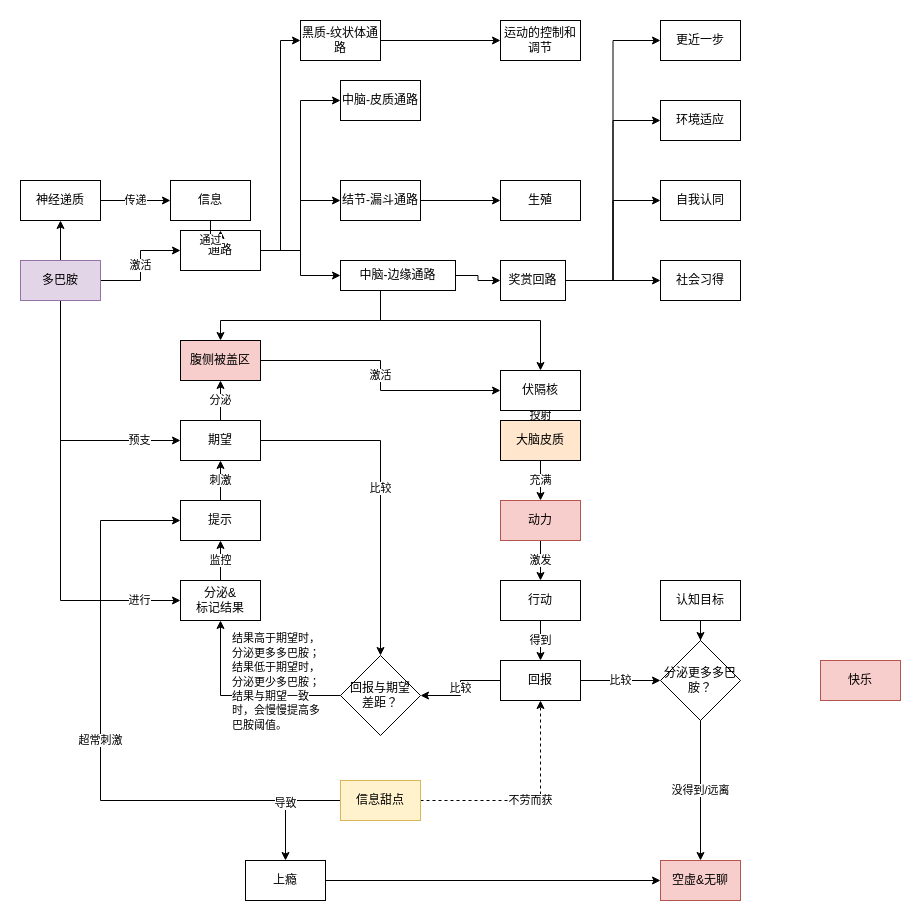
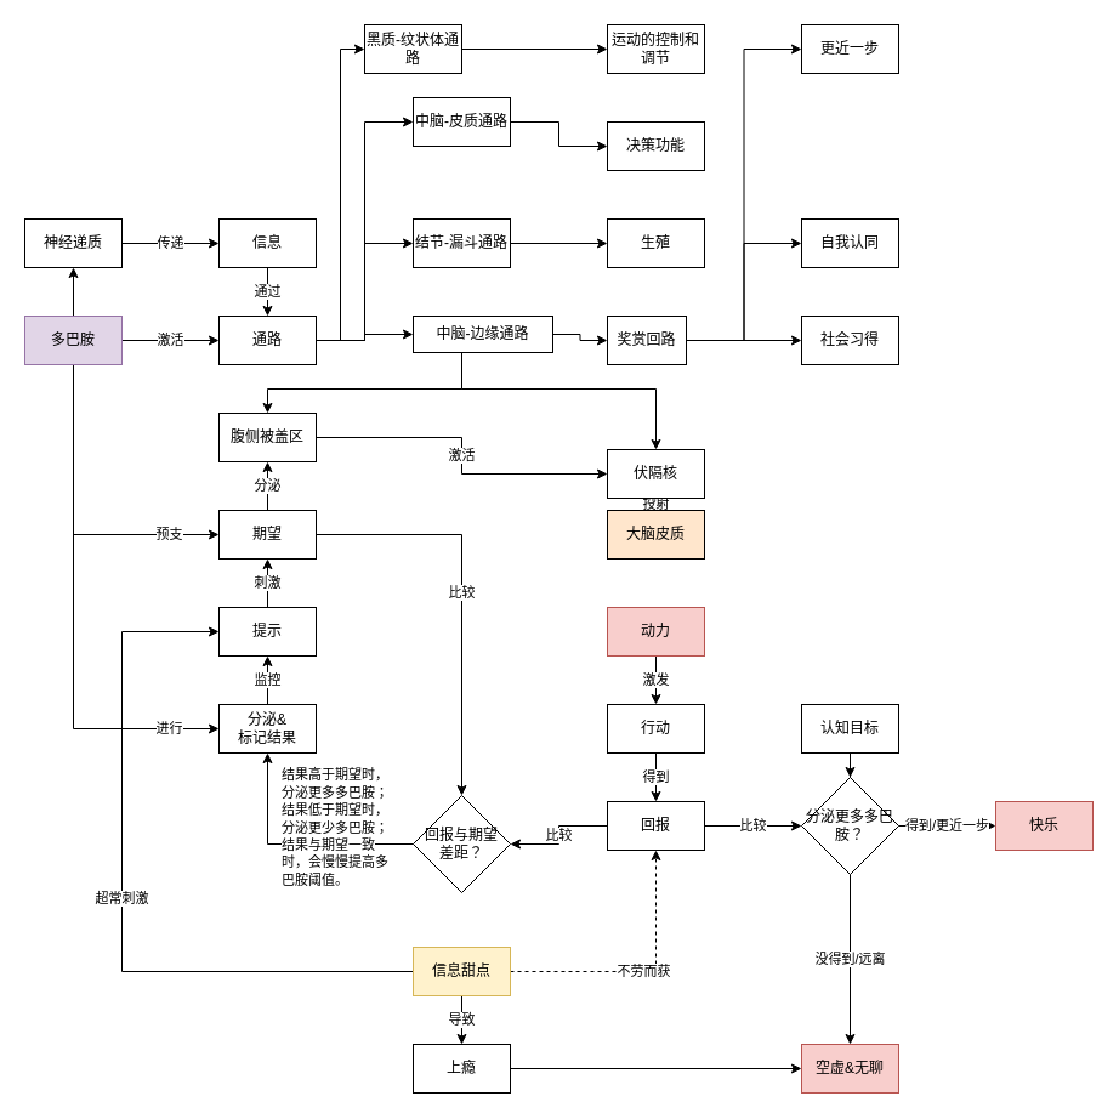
+ <mxCell id="20" value="" style="edgeStyle=orthogonalEdgeStyle;rounded=0;orthogonalLoop=1;jettySize=auto;html=1;" edge="1" parent="1" source="21" target="29"><mxGeometry relative="1" as="geometry" /></mxCell>
+ <mxCell id="29" value="决策功能" style="rounded=0;whiteSpace=wrap;html=1;" vertex="1" parent="1"><mxGeometry x="500" y="100" width="80" height="40" as="geometry" /></mxCell>
- <mxCell id="32" style="edgeStyle=orthogonalEdgeStyle;rounded=0;orthogonalLoop=1;jettySize=auto;html=1;entryX=0;entryY=0.5;entryDx=0;entryDy=0;" edge="1" parent="1" source="35" target="52"><mxGeometry relative="1" as="geometry" /></mxCell>
- <mxCell id="52" value="环境适应" style="rounded=0;whiteSpace=wrap;html=1;" vertex="1" parent="1"><mxGeometry x="660" y="100" width="80" height="40" as="geometry" /></mxCell>
- <mxCell id="17" value="信息" style="rounded=0;whiteSpace=wrap;html=1;" vertex="1" parent="1"><mxGeometry x="170" y="180" width="80" height="40" as="geometry" /></mxCell>
+ <mxCell id="17" value="信息" style="rounded=0;whiteSpace=wrap;html=1;" vertex="1" parent="1"><mxGeometry x="180" y="180" width="80" height="40" as="geometry" /></mxCell>
- <mxCell id="13" value="通路" style="rounded=0;whiteSpace=wrap;html=1;" vertex="1" parent="1"><mxGeometry x="180" y="230" width="80" height="40" as="geometry" /></mxCell>
+ <mxCell id="13" value="通路" style="rounded=0;whiteSpace=wrap;html=1;" vertex="1" parent="1"><mxGeometry x="180" y="260" width="80" height="40" as="geometry" /></mxCell>
- <mxCell id="37" value="腹侧被盖区" style="rounded=0;whiteSpace=wrap;html=1;fillColor=#f8cecc;" vertex="1" parent="1"><mxGeometry x="180" y="340" width="80" height="40" as="geometry" /></mxCell>
+ <mxCell id="37" value="腹侧被盖区" style="rounded=0;whiteSpace=wrap;html=1;" vertex="1" parent="1"><mxGeometry x="180" y="340" width="80" height="40" as="geometry" /></mxCell>
- <mxCell id="40" value="充满" style="edgeStyle=orthogonalEdgeStyle;rounded=0;orthogonalLoop=1;jettySize=auto;html=1;" edge="1" parent="1" source="41" target="43"><mxGeometry relative="1" as="geometry" /></mxCell>
+ <mxCell id="66" value="得到/更近一步" style="edgeStyle=orthogonalEdgeStyle;rounded=0;orthogonalLoop=1;jettySize=auto;html=1;entryX=0;entryY=0.5;entryDx=0;entryDy=0;" edge="1" parent="1" source="68" target="54"><mxGeometry relative="1" as="geometry"><mxPoint x="800" y="680" as="targetPoint" /></mxGeometry></mxCell>
- <mxCell id="74" value="上瘾" style="rounded=0;whiteSpace=wrap;html=1;" vertex="1" parent="1"><mxGeometry x="245" y="860" width="80" height="40" as="geometry" /></mxCell>
+ <mxCell id="74" value="上瘾" style="rounded=0;whiteSpace=wrap;html=1;" vertex="1" parent="1"><mxGeometry x="340" y="860" width="80" height="40" as="geometry" /></mxCell>
